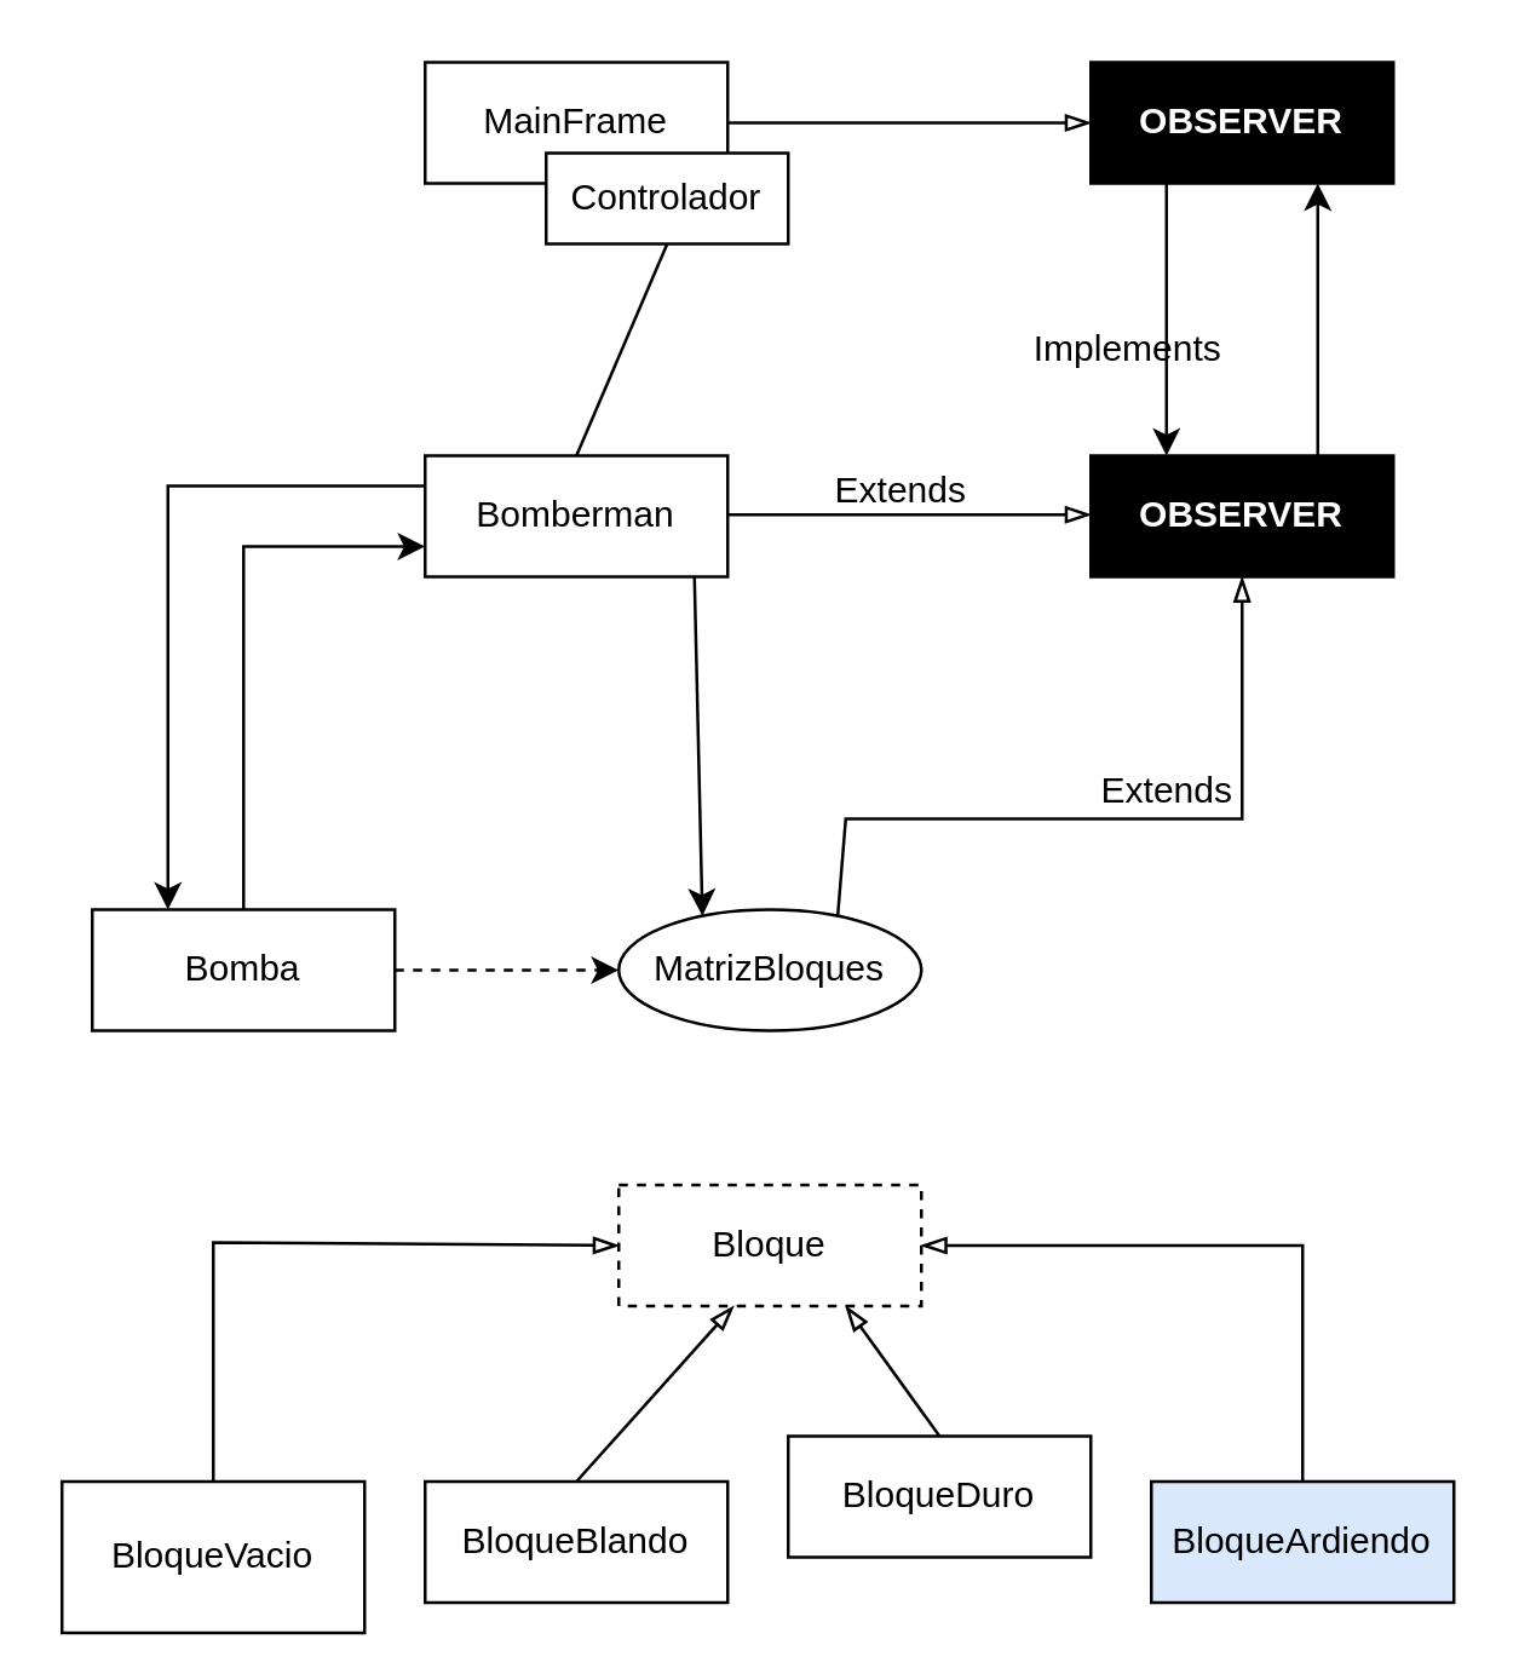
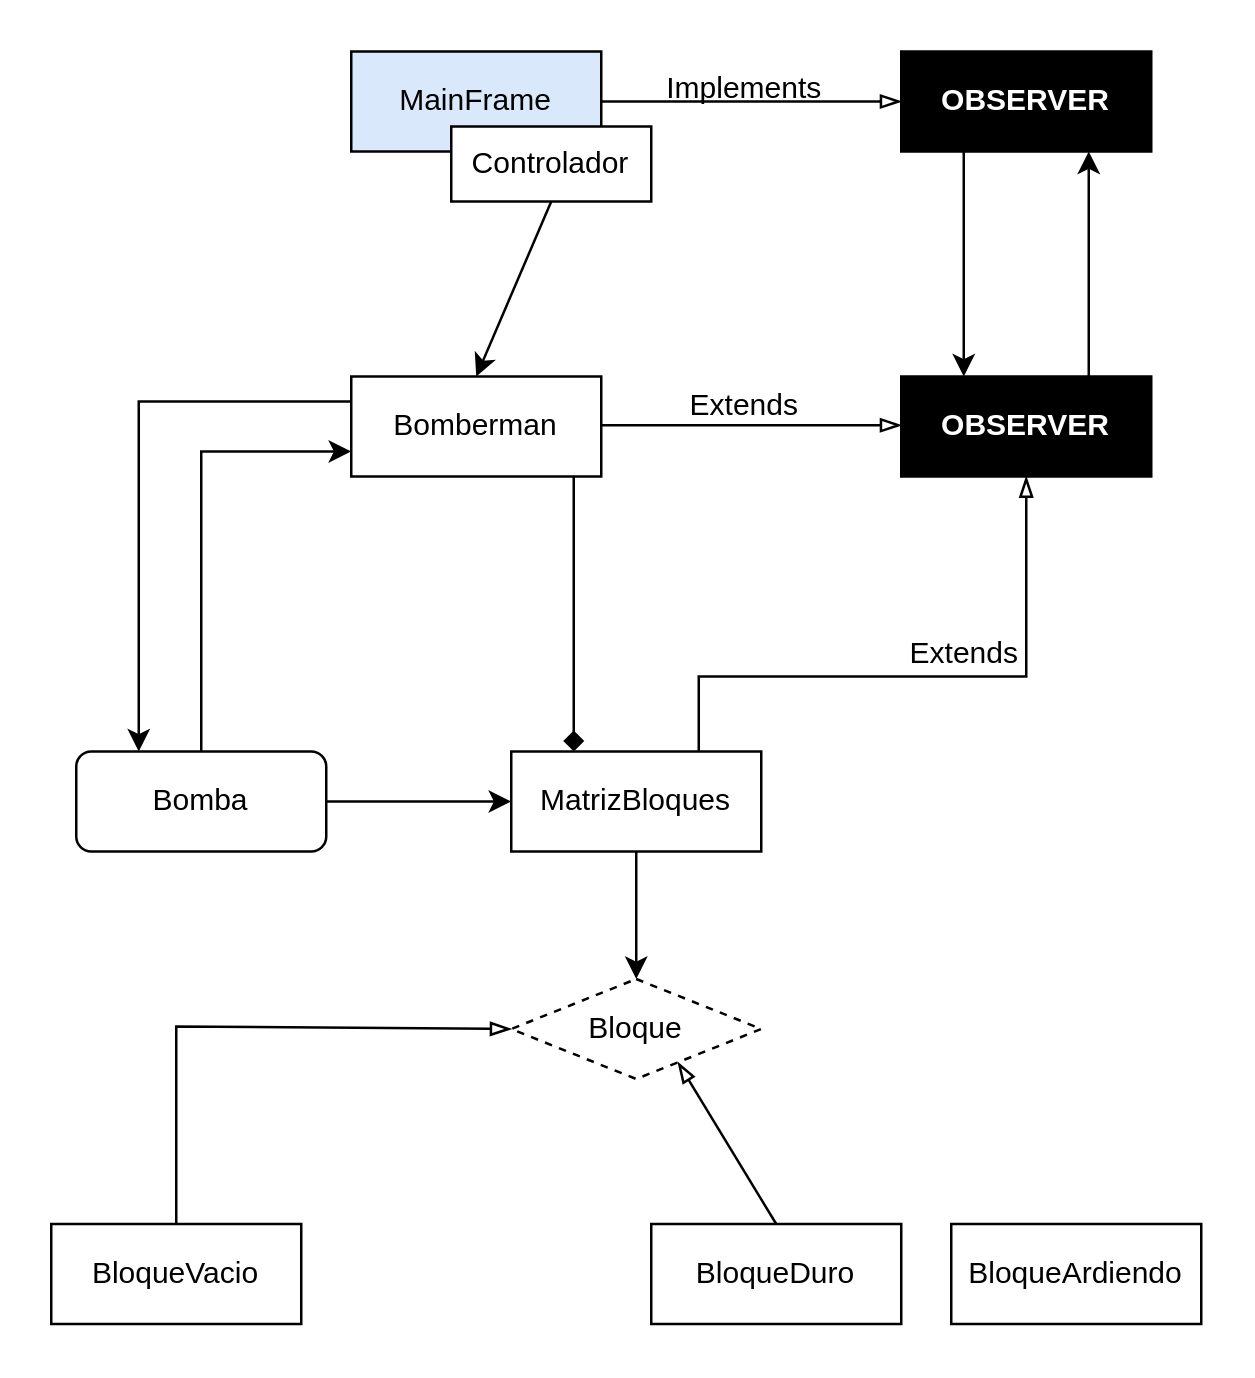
- <mxCell id="2" value="MainFrame" style="rounded=0;whiteSpace=wrap;html=1;" vertex="1" parent="1"><mxGeometry x="140" y="20" width="100" height="40" as="geometry" /></mxCell>
+ <mxCell id="2" value="MainFrame" style="rounded=0;whiteSpace=wrap;html=1;fillColor=#dae8fc;" vertex="1" parent="1"><mxGeometry x="140" y="20" width="100" height="40" as="geometry" /></mxCell>
- <mxCell id="5" value="Implements" style="text;html=1;align=center;verticalAlign=middle;resizable=0;points=[];autosize=1;strokeColor=none;fillColor=none;" vertex="1" parent="1"><mxGeometry x="327" y="100" width="90" height="30" as="geometry" /></mxCell>
+ <mxCell id="5" value="Implements" style="text;html=1;align=center;verticalAlign=middle;resizable=0;points=[];autosize=1;strokeColor=none;fillColor=none;" vertex="1" parent="1"><mxGeometry x="252" y="20" width="90" height="30" as="geometry" /></mxCell>
- <mxCell id="8" value="" style="endArrow=none;html=1;rounded=0;exitX=0.5;exitY=1;exitDx=0;exitDy=0;entryX=0.5;entryY=0;entryDx=0;entryDy=0;" edge="1" parent="1" source="6" target="7"><mxGeometry width="50" height="50" relative="1" as="geometry"><mxPoint x="280" y="210" as="sourcePoint" /><mxPoint x="330" y="160" as="targetPoint" /></mxGeometry></mxCell>
+ <mxCell id="8" value="" style="endArrow=classic;html=1;rounded=0;exitX=0.5;exitY=1;exitDx=0;exitDy=0;entryX=0.5;entryY=0;entryDx=0;entryDy=0;" edge="1" parent="1" source="6" target="7"><mxGeometry width="50" height="50" relative="1" as="geometry"><mxPoint x="280" y="210" as="sourcePoint" /><mxPoint x="330" y="160" as="targetPoint" /></mxGeometry></mxCell>
- <mxCell id="31" value="" style="endArrow=classic;html=1;rounded=0;exitX=0.89;exitY=1;exitDx=0;exitDy=0;entryX=0.25;entryY=0;entryDx=0;entryDy=0;exitPerimeter=0;" edge="1" parent="1" source="7" target="17"><mxGeometry width="50" height="50" relative="1" as="geometry"><mxPoint x="140" y="310" as="sourcePoint" /><mxPoint x="200" y="200" as="targetPoint" /></mxGeometry></mxCell>
+ <mxCell id="31" value="" style="endArrow=diamond;html=1;rounded=0;exitX=0.89;exitY=1;exitDx=0;exitDy=0;entryX=0.25;entryY=0;entryDx=0;entryDy=0;exitPerimeter=0;" edge="1" parent="1" source="7" target="17"><mxGeometry width="50" height="50" relative="1" as="geometry"><mxPoint x="140" y="310" as="sourcePoint" /><mxPoint x="200" y="200" as="targetPoint" /></mxGeometry></mxCell>
- <mxCell id="14" value="Bomba" style="rounded=0;whiteSpace=wrap;html=1;" vertex="1" parent="1"><mxGeometry x="30" y="300" width="100" height="40" as="geometry" /></mxCell>
+ <mxCell id="14" value="Bomba" style="whiteSpace=wrap;html=1;rounded=1;" vertex="1" parent="1"><mxGeometry x="30" y="300" width="100" height="40" as="geometry" /></mxCell>
- <mxCell id="18" value="" style="endArrow=classic;html=1;rounded=0;exitX=1;exitY=0.5;exitDx=0;exitDy=0;entryX=0;entryY=0.5;entryDx=0;entryDy=0;dashed=1;" edge="1" parent="1" source="14" target="17"><mxGeometry width="50" height="50" relative="1" as="geometry"><mxPoint x="140" y="310" as="sourcePoint" /><mxPoint x="225" y="200" as="targetPoint" /></mxGeometry></mxCell>
+ <mxCell id="18" value="" style="endArrow=classic;html=1;rounded=0;exitX=1;exitY=0.5;exitDx=0;exitDy=0;entryX=0;entryY=0.5;entryDx=0;entryDy=0;" edge="1" parent="1" source="14" target="17"><mxGeometry width="50" height="50" relative="1" as="geometry"><mxPoint x="140" y="310" as="sourcePoint" /><mxPoint x="225" y="200" as="targetPoint" /></mxGeometry></mxCell>
- <mxCell id="17" value="MatrizBloques" style="ellipse;whiteSpace=wrap;html=1;" vertex="1" parent="1"><mxGeometry x="204" y="300" width="100" height="40" as="geometry" /></mxCell>
+ <mxCell id="17" value="MatrizBloques" style="rounded=0;whiteSpace=wrap;html=1;" vertex="1" parent="1"><mxGeometry x="204" y="300" width="100" height="40" as="geometry" /></mxCell>
+ <mxCell id="20" value="" style="endArrow=classic;html=1;rounded=0;exitX=0.5;exitY=1;exitDx=0;exitDy=0;entryX=0.5;entryY=0;entryDx=0;entryDy=0;" edge="1" parent="1" source="17" target="19"><mxGeometry width="50" height="50" relative="1" as="geometry"><mxPoint x="280" y="610" as="sourcePoint" /><mxPoint x="330" y="560" as="targetPoint" /></mxGeometry></mxCell>
- <mxCell id="19" value="Bloque" style="rounded=0;whiteSpace=wrap;html=1;dashed=1;" vertex="1" parent="1"><mxGeometry x="204" y="391" width="100" height="40" as="geometry" /></mxCell>
+ <mxCell id="19" value="Bloque" style="rhombus;whiteSpace=wrap;html=1;dashed=1;" vertex="1" parent="1"><mxGeometry x="204" y="391" width="100" height="40" as="geometry" /></mxCell>
- <mxCell id="28" value="" style="endArrow=blockThin;html=1;rounded=0;exitX=0.5;exitY=0;exitDx=0;exitDy=0;endFill=0;entryX=1;entryY=0.5;entryDx=0;entryDy=0;" edge="1" parent="1" source="24" target="19"><mxGeometry width="50" height="50" relative="1" as="geometry"><mxPoint x="210" y="560" as="sourcePoint" /><mxPoint x="340" y="390" as="targetPoint" /><Array as="points"><mxPoint x="430" y="411" /></Array></mxGeometry></mxCell>
- <mxCell id="26" value="" style="endArrow=blockThin;html=1;rounded=0;exitX=0.5;exitY=0;exitDx=0;exitDy=0;endFill=0;entryX=0.38;entryY=1;entryDx=0;entryDy=0;entryPerimeter=0;" edge="1" parent="1" source="22" target="19"><mxGeometry width="50" height="50" relative="1" as="geometry"><mxPoint x="170" y="510" as="sourcePoint" /><mxPoint x="242" y="450" as="targetPoint" /></mxGeometry></mxCell>
- <mxCell id="23" value="BloqueDuro" style="rounded=0;whiteSpace=wrap;html=1;" vertex="1" parent="1"><mxGeometry x="260" y="474" width="100" height="40" as="geometry" /></mxCell>
+ <mxCell id="23" value="BloqueDuro" style="rounded=0;whiteSpace=wrap;html=1;" vertex="1" parent="1"><mxGeometry x="260" y="489" width="100" height="40" as="geometry" /></mxCell>
- <mxCell id="22" value="BloqueBlando" style="rounded=0;whiteSpace=wrap;html=1;" vertex="1" parent="1"><mxGeometry x="140" y="489" width="100" height="40" as="geometry" /></mxCell>
- <mxCell id="24" value="BloqueArdiendo" style="rounded=0;whiteSpace=wrap;html=1;fillColor=#dae8fc;" vertex="1" parent="1"><mxGeometry x="380" y="489" width="100" height="40" as="geometry" /></mxCell>
+ <mxCell id="24" value="BloqueArdiendo" style="rounded=0;whiteSpace=wrap;html=1;" vertex="1" parent="1"><mxGeometry x="380" y="489" width="100" height="40" as="geometry" /></mxCell>
- <mxCell id="21" value="BloqueVacio" style="rounded=0;whiteSpace=wrap;html=1;" vertex="1" parent="1"><mxGeometry x="20" y="489" width="100" height="50" as="geometry" /></mxCell>
+ <mxCell id="21" value="BloqueVacio" style="rounded=0;whiteSpace=wrap;html=1;" vertex="1" parent="1"><mxGeometry x="20" y="489" width="100" height="40" as="geometry" /></mxCell>
